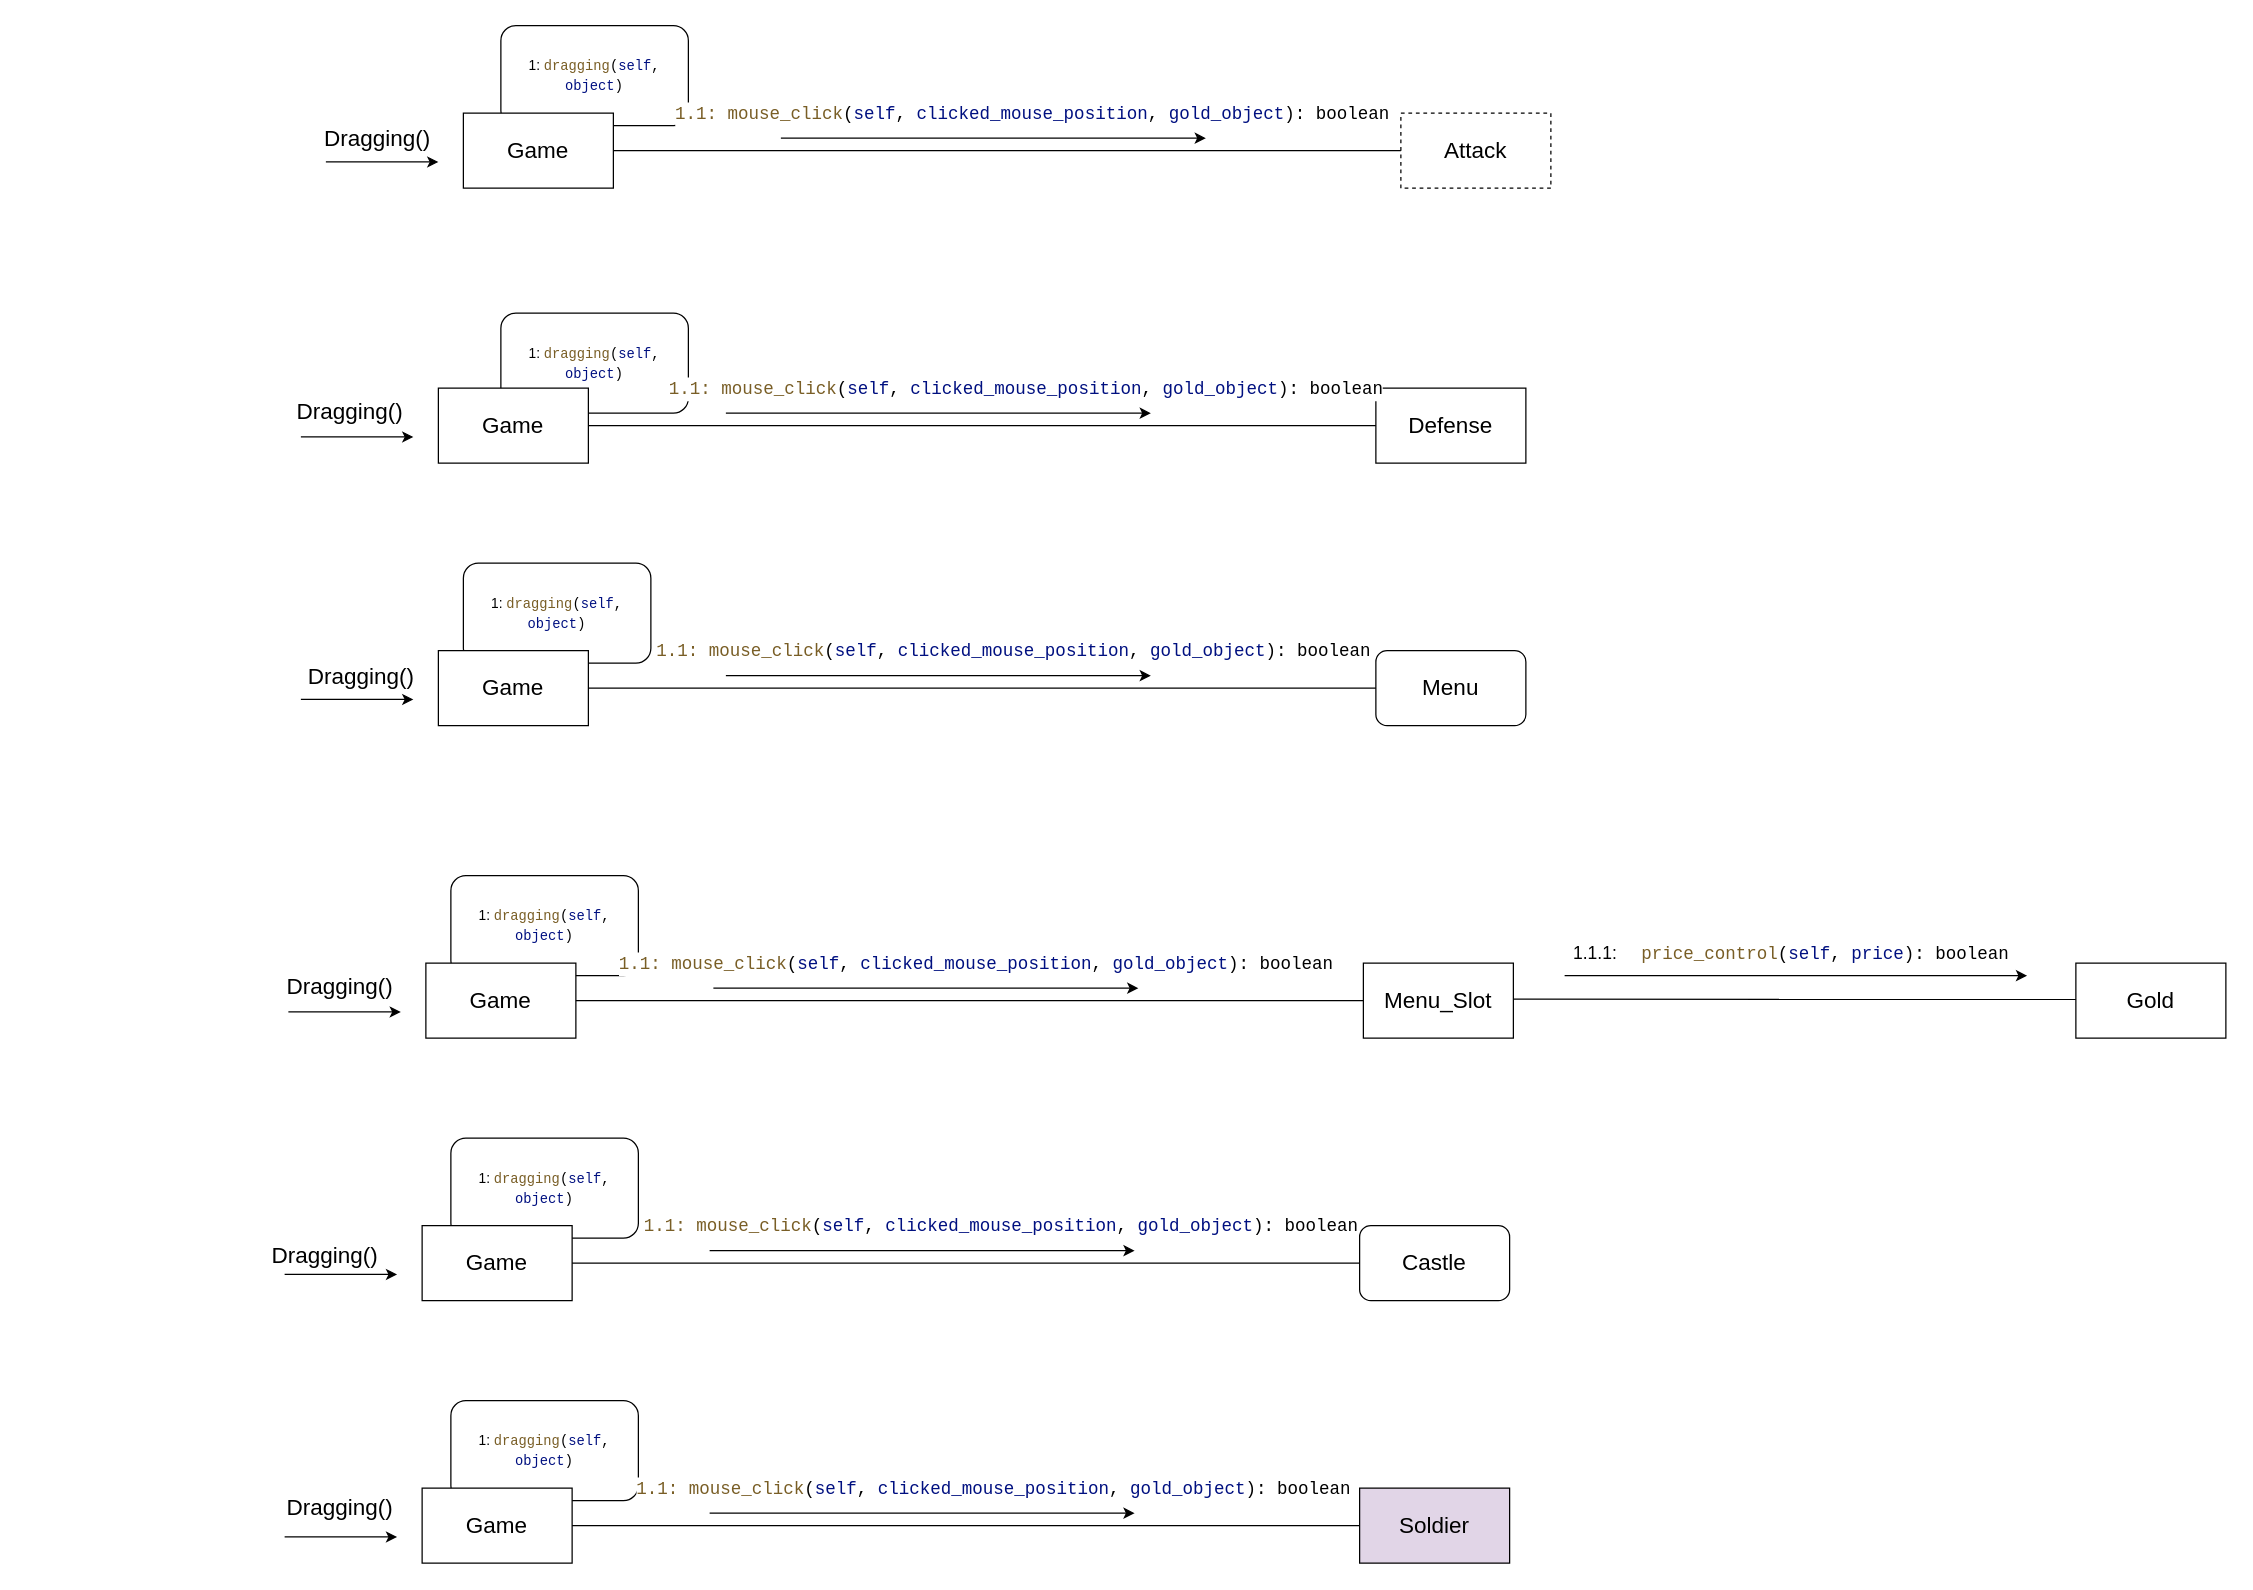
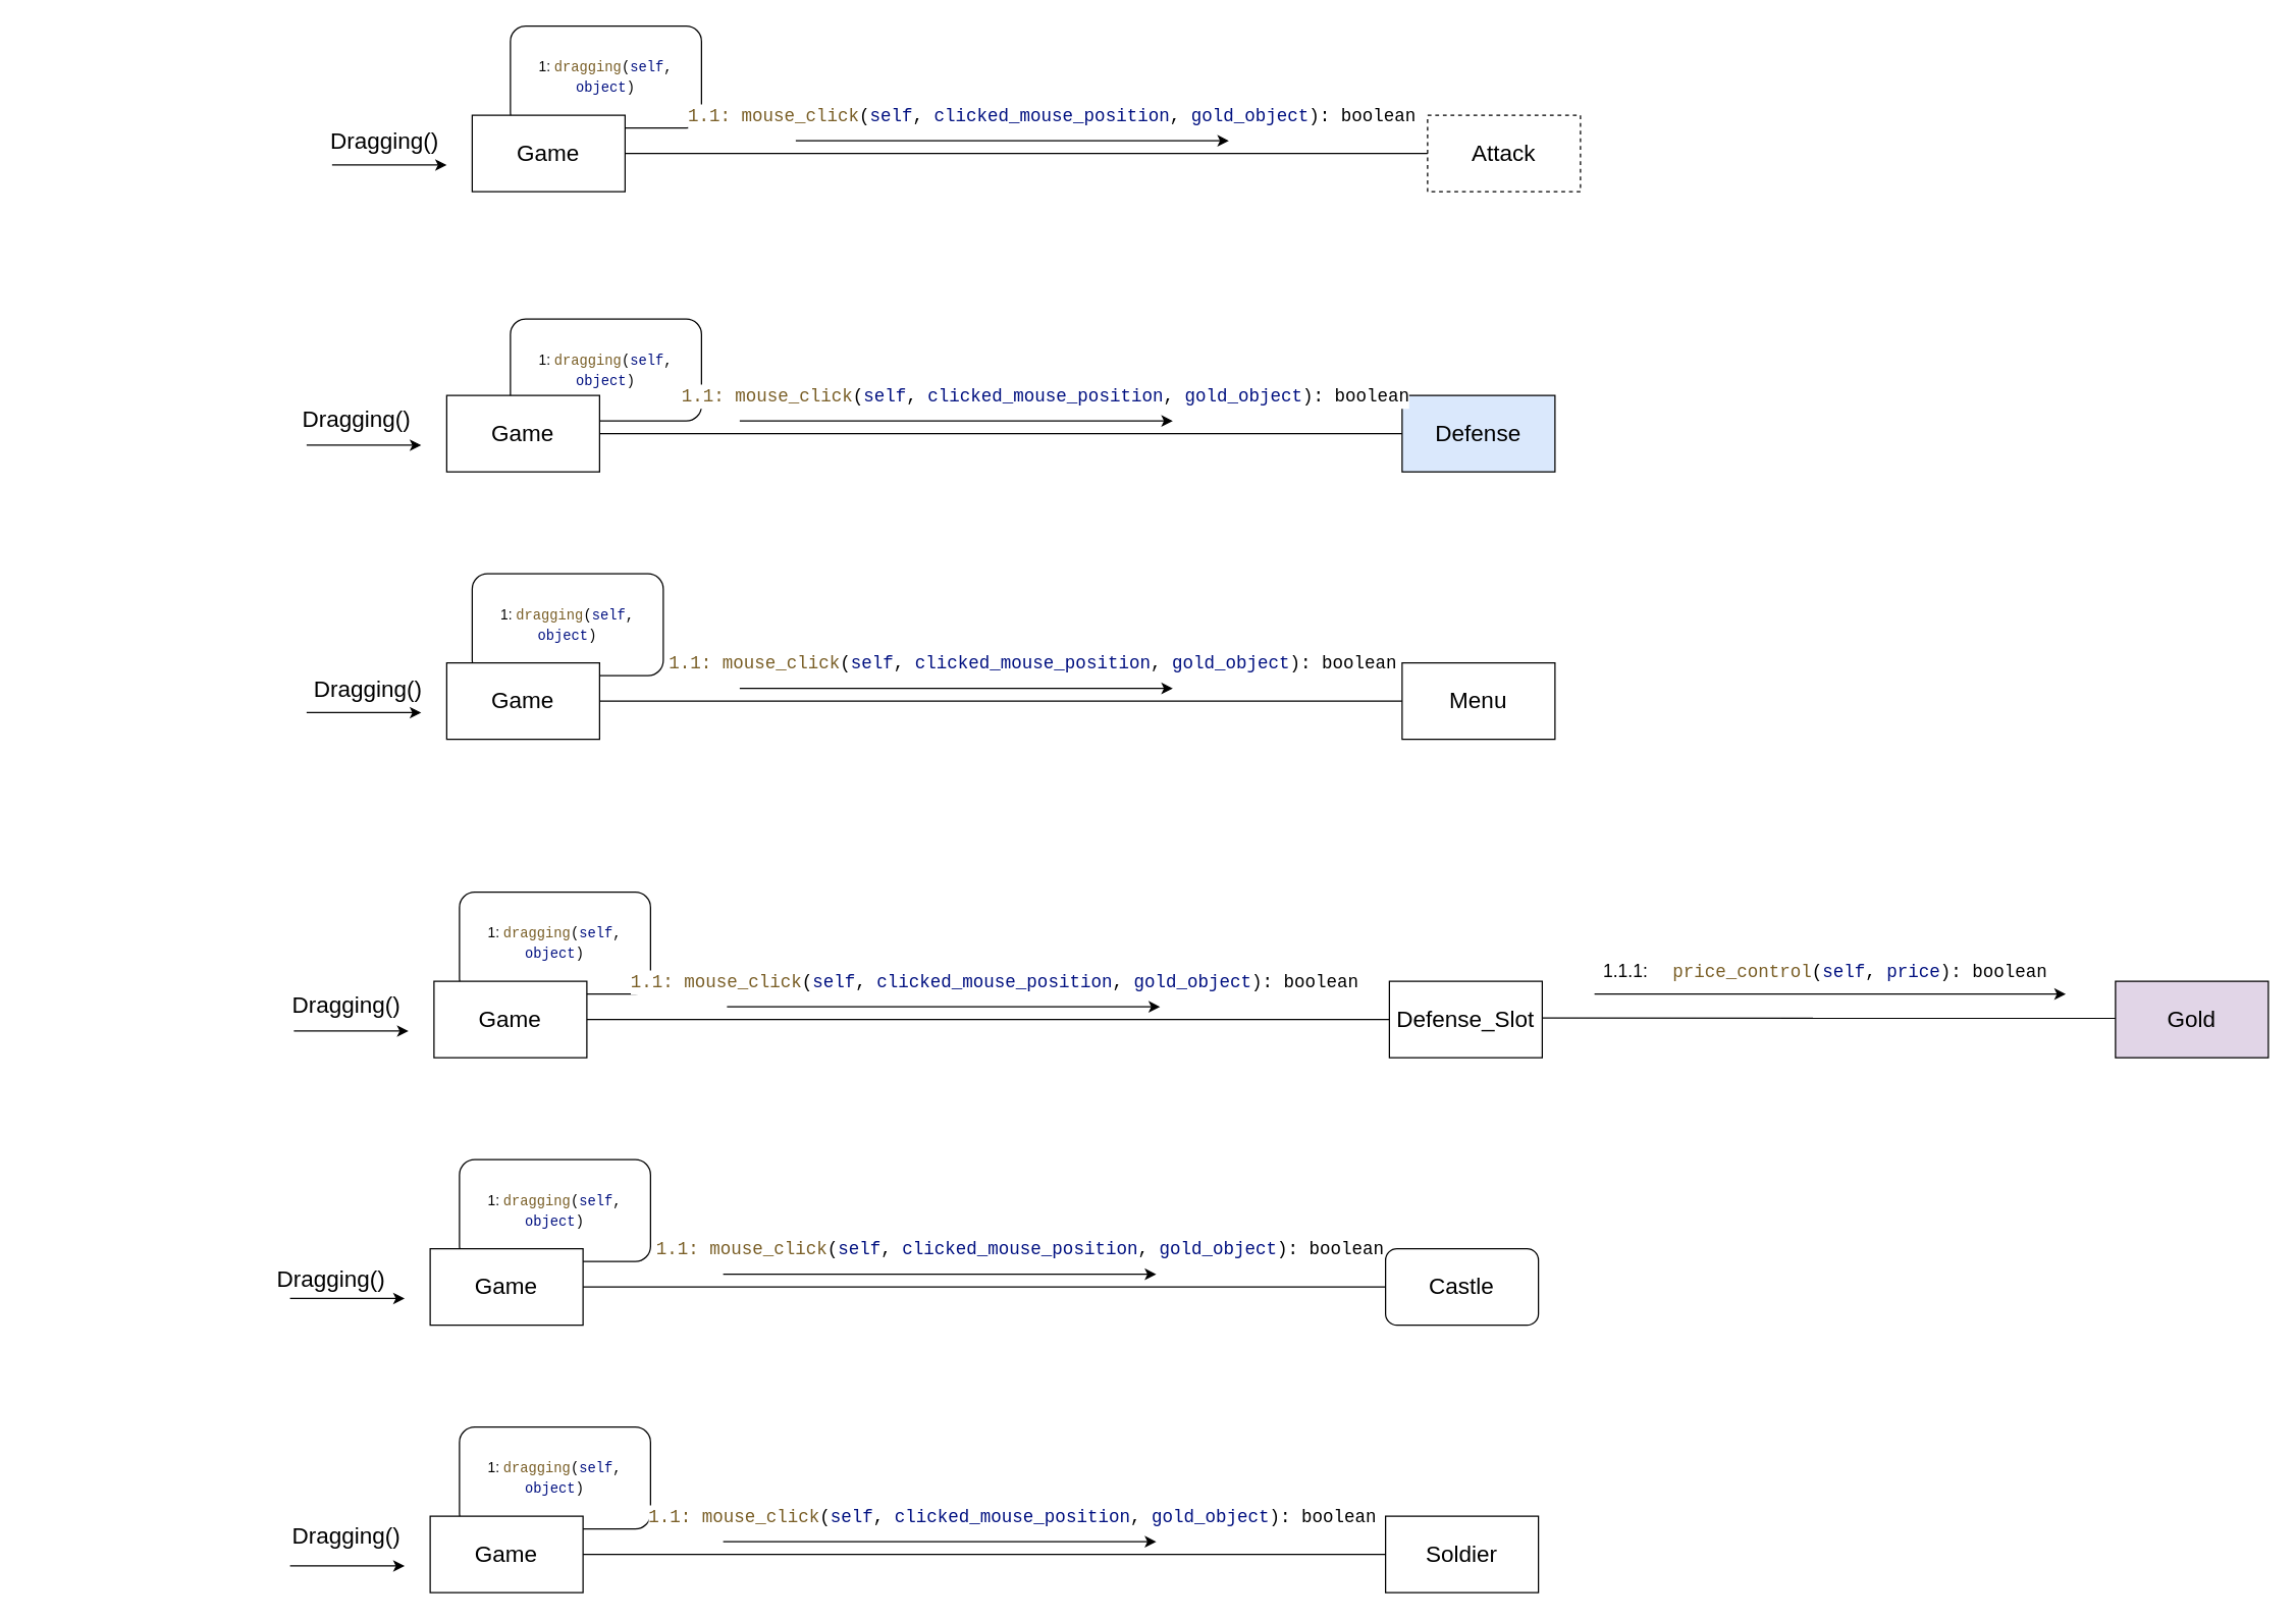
- <mxCell id="16" value="&lt;font style=&quot;font-size: 18px&quot;&gt;Defense&lt;/font&gt;" style="rounded=0;whiteSpace=wrap;html=1;" parent="1" vertex="1"><mxGeometry x="1100" y="310" width="120" height="60" as="geometry" /></mxCell>
+ <mxCell id="16" value="&lt;font style=&quot;font-size: 18px&quot;&gt;Defense&lt;/font&gt;" style="rounded=0;whiteSpace=wrap;html=1;fillColor=#dae8fc;" parent="1" vertex="1"><mxGeometry x="1100" y="310" width="120" height="60" as="geometry" /></mxCell>
- <mxCell id="22" value="&lt;font style=&quot;font-size: 18px&quot;&gt;Menu&lt;/font&gt;" style="whiteSpace=wrap;html=1;rounded=1;" parent="1" vertex="1"><mxGeometry x="1100" y="520" width="120" height="60" as="geometry" /></mxCell>
+ <mxCell id="22" value="&lt;font style=&quot;font-size: 18px&quot;&gt;Menu&lt;/font&gt;" style="rounded=0;whiteSpace=wrap;html=1;" parent="1" vertex="1"><mxGeometry x="1100" y="520" width="120" height="60" as="geometry" /></mxCell>
- <mxCell id="27" value="&lt;font style=&quot;font-size: 18px&quot;&gt;Menu_Slot&lt;/font&gt;" style="rounded=0;whiteSpace=wrap;html=1;" parent="1" vertex="1"><mxGeometry x="1090" y="770" width="120" height="60" as="geometry" /></mxCell>
+ <mxCell id="27" value="&lt;font style=&quot;font-size: 18px&quot;&gt;Defense_Slot&lt;/font&gt;" style="rounded=0;whiteSpace=wrap;html=1;" parent="1" vertex="1"><mxGeometry x="1090" y="770" width="120" height="60" as="geometry" /></mxCell>
- <mxCell id="31" value="Gold" style="rounded=0;whiteSpace=wrap;html=1;fontSize=18;" parent="1" vertex="1"><mxGeometry x="1660" y="770" width="120" height="60" as="geometry" /></mxCell>
+ <mxCell id="31" value="Gold" style="rounded=0;whiteSpace=wrap;html=1;fontSize=18;fillColor=#e1d5e7;" parent="1" vertex="1"><mxGeometry x="1660" y="770" width="120" height="60" as="geometry" /></mxCell>
- <mxCell id="42" value="&lt;font style=&quot;font-size: 18px&quot;&gt;Soldier&lt;/font&gt;" style="rounded=0;whiteSpace=wrap;html=1;fillColor=#e1d5e7;" parent="1" vertex="1"><mxGeometry x="1087" y="1190" width="120" height="60" as="geometry" /></mxCell>
+ <mxCell id="42" value="&lt;font style=&quot;font-size: 18px&quot;&gt;Soldier&lt;/font&gt;" style="rounded=0;whiteSpace=wrap;html=1;" parent="1" vertex="1"><mxGeometry x="1087" y="1190" width="120" height="60" as="geometry" /></mxCell>
